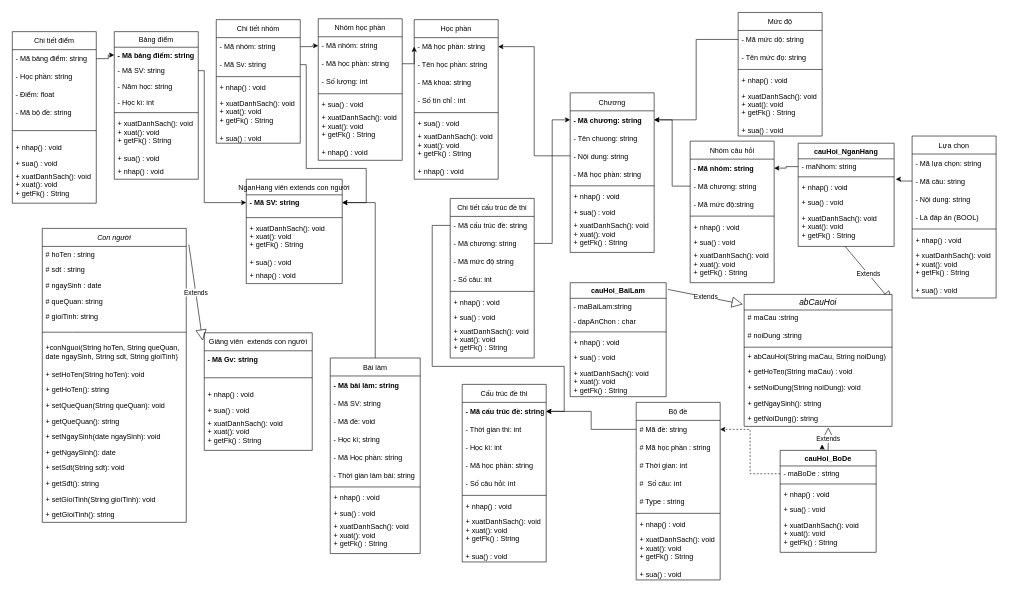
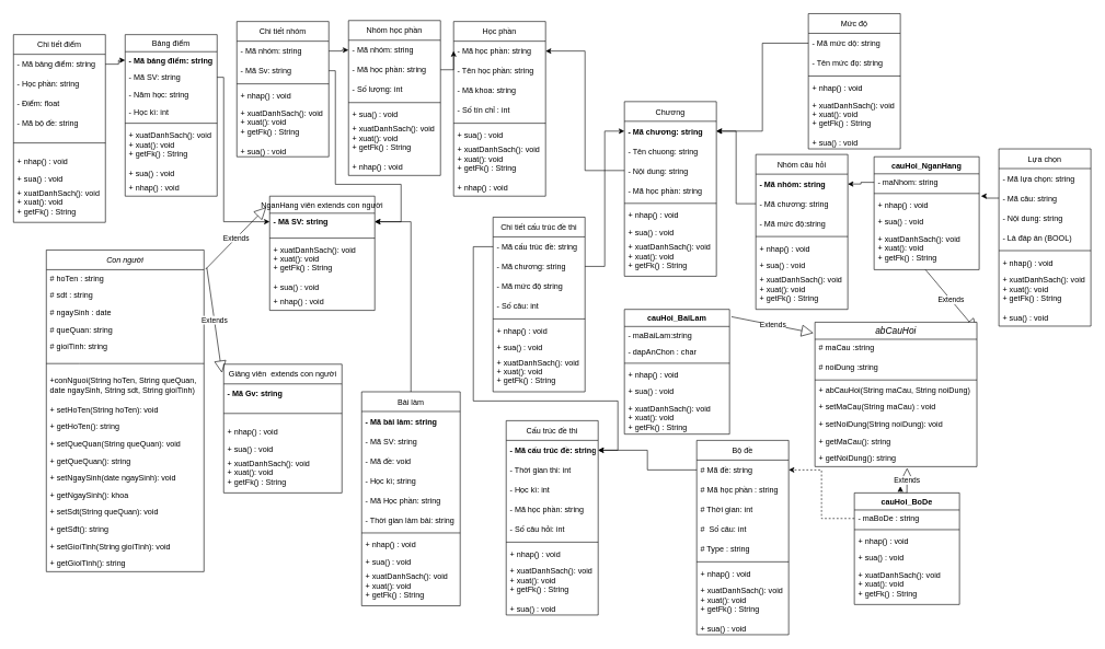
+ <mxCell id="180" value="Extends" style="endArrow=block;endSize=16;endFill=0;html=1;rounded=0;exitX=1.01;exitY=0.06;exitDx=0;exitDy=0;exitPerimeter=0;entryX=-0.033;entryY=0.097;entryDx=0;entryDy=0;entryPerimeter=0;" parent="1" source="114" target="2" edge="1"><mxGeometry width="160" relative="1" as="geometry"><mxPoint x="-269" y="465" as="sourcePoint" /><mxPoint x="184.78" y="493.612" as="targetPoint" /></mxGeometry></mxCell>
- <mxCell id="210" value="+ getHoTeṇ(String maCau) : void" style="text;strokeColor=none;fillColor=none;spacingLeft=4;spacingRight=4;overflow=hidden;rotatable=0;points=[[0,0.5],[1,0.5]];portConstraint=eastwest;fontSize=12;" parent="204" vertex="1"><mxGeometry y="116" width="246.5" height="26" as="geometry" /></mxCell>
+ <mxCell id="210" value="+ setMaCaụ(String maCau) : void" style="text;strokeColor=none;fillColor=none;spacingLeft=4;spacingRight=4;overflow=hidden;rotatable=0;points=[[0,0.5],[1,0.5]];portConstraint=eastwest;fontSize=12;" parent="204" vertex="1"><mxGeometry y="116" width="246.5" height="26" as="geometry" /></mxCell>
- <mxCell id="212" value="+ getNgaySinh(): string" style="text;strokeColor=none;fillColor=none;spacingLeft=4;spacingRight=4;overflow=hidden;rotatable=0;points=[[0,0.5],[1,0.5]];portConstraint=eastwest;fontSize=12;" parent="204" vertex="1"><mxGeometry y="168" width="246.5" height="26" as="geometry" /></mxCell>
+ <mxCell id="212" value="+ getMaCau(): string" style="text;strokeColor=none;fillColor=none;spacingLeft=4;spacingRight=4;overflow=hidden;rotatable=0;points=[[0,0.5],[1,0.5]];portConstraint=eastwest;fontSize=12;" parent="204" vertex="1"><mxGeometry y="168" width="246.5" height="26" as="geometry" /></mxCell>
- <mxCell id="127" value="+ getNgaySinh(): date" style="text;strokeColor=none;fillColor=none;align=left;verticalAlign=top;spacingLeft=4;spacingRight=4;overflow=hidden;rotatable=0;points=[[0,0.5],[1,0.5]];portConstraint=eastwest;" parent="114" vertex="1"><mxGeometry y="360" width="240" height="26" as="geometry" /></mxCell>
+ <mxCell id="127" value="+ getNgaySinh(): khoa" style="text;strokeColor=none;fillColor=none;align=left;verticalAlign=top;spacingLeft=4;spacingRight=4;overflow=hidden;rotatable=0;points=[[0,0.5],[1,0.5]];portConstraint=eastwest;" parent="114" vertex="1"><mxGeometry y="360" width="240" height="26" as="geometry" /></mxCell>
- <mxCell id="128" value="+ setSdt(String sdt): void" style="text;strokeColor=none;fillColor=none;align=left;verticalAlign=top;spacingLeft=4;spacingRight=4;overflow=hidden;rotatable=0;points=[[0,0.5],[1,0.5]];portConstraint=eastwest;" parent="114" vertex="1"><mxGeometry y="386" width="240" height="26" as="geometry" /></mxCell>
+ <mxCell id="128" value="+ setSdt(String queQuan): void" style="text;strokeColor=none;fillColor=none;align=left;verticalAlign=top;spacingLeft=4;spacingRight=4;overflow=hidden;rotatable=0;points=[[0,0.5],[1,0.5]];portConstraint=eastwest;" parent="114" vertex="1"><mxGeometry y="386" width="240" height="26" as="geometry" /></mxCell>
